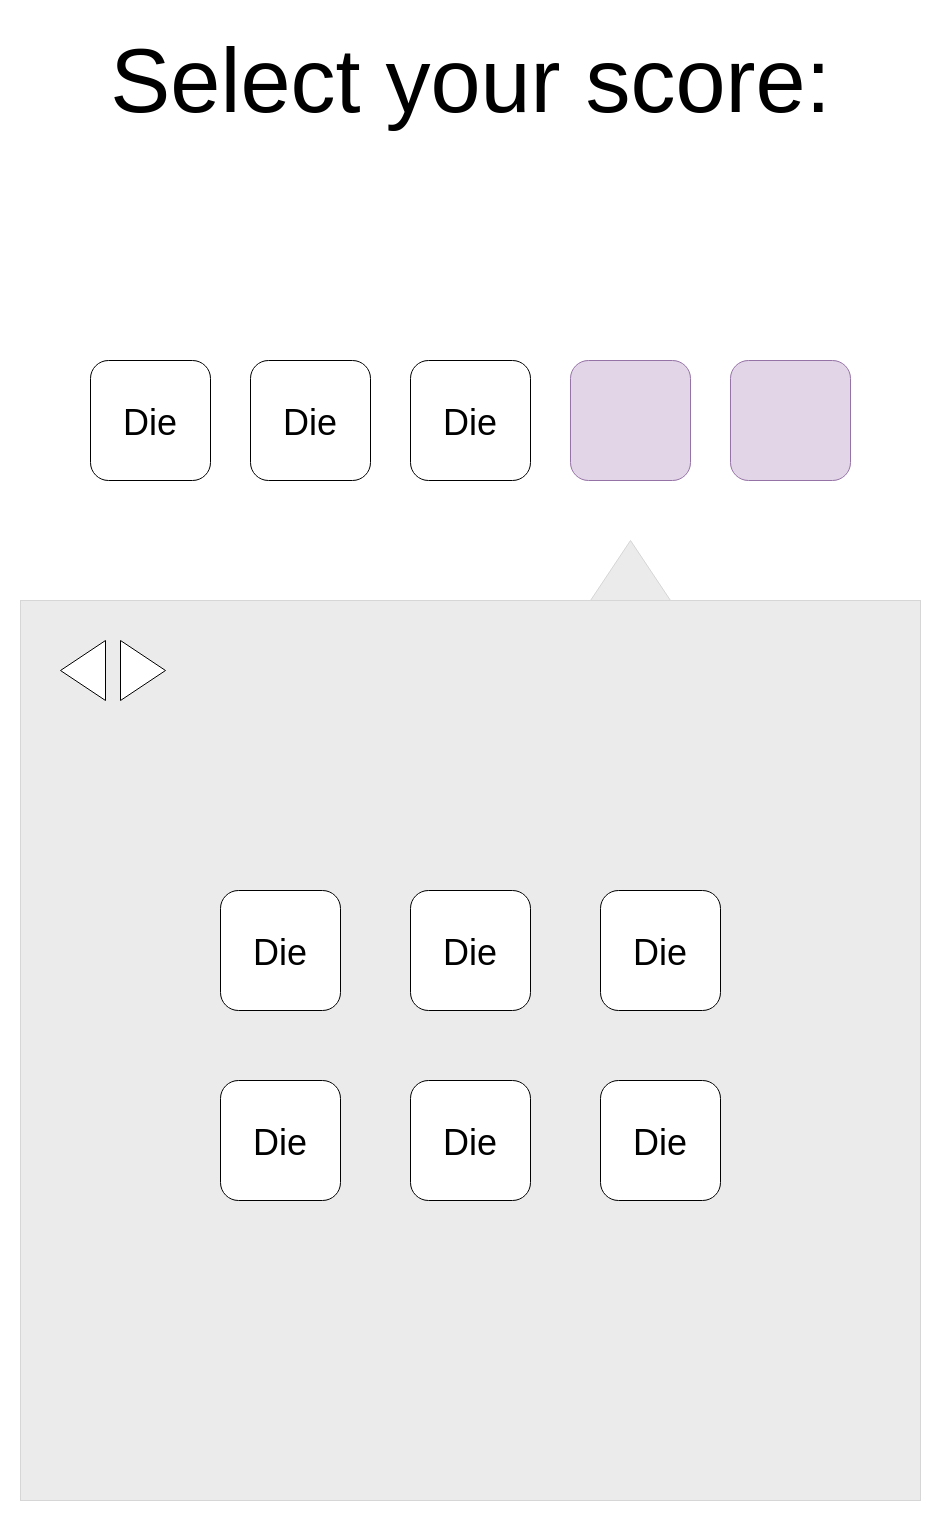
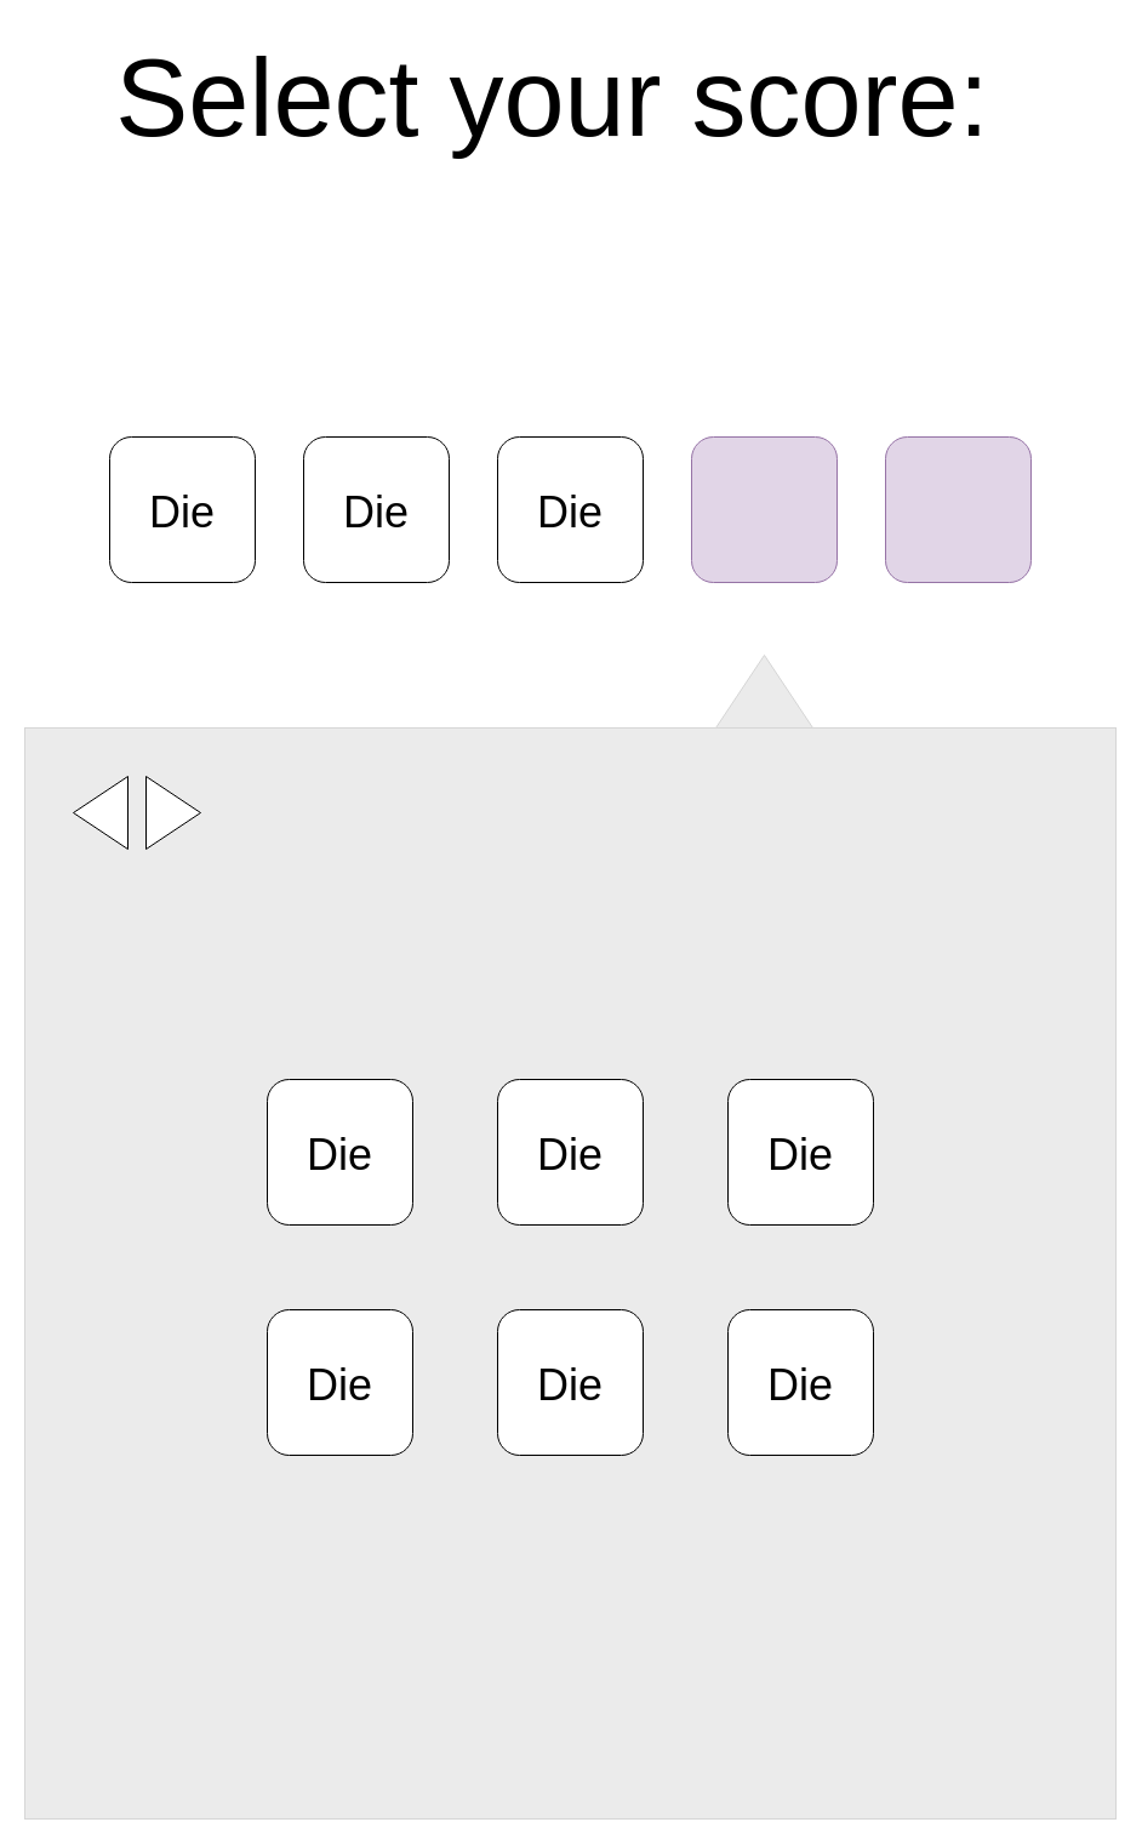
- <mxCell id="3" value="&lt;font style=&quot;font-size: 90px;&quot;&gt;Select your score:&lt;/font&gt;" style="text;html=1;align=center;verticalAlign=middle;resizable=0;points=[];autosize=1;strokeColor=none;fillColor=none;" parent="1" vertex="1"><mxGeometry x="100" y="20" width="740" height="120" as="geometry" /></mxCell>
+ <mxCell id="3" value="&lt;font style=&quot;font-size: 90px;&quot;&gt;Select your score:&lt;/font&gt;" style="text;html=1;align=center;verticalAlign=middle;resizable=0;points=[];autosize=1;strokeColor=none;fillColor=none;" parent="1" vertex="1"><mxGeometry x="85" y="20" width="740" height="120" as="geometry" /></mxCell>
